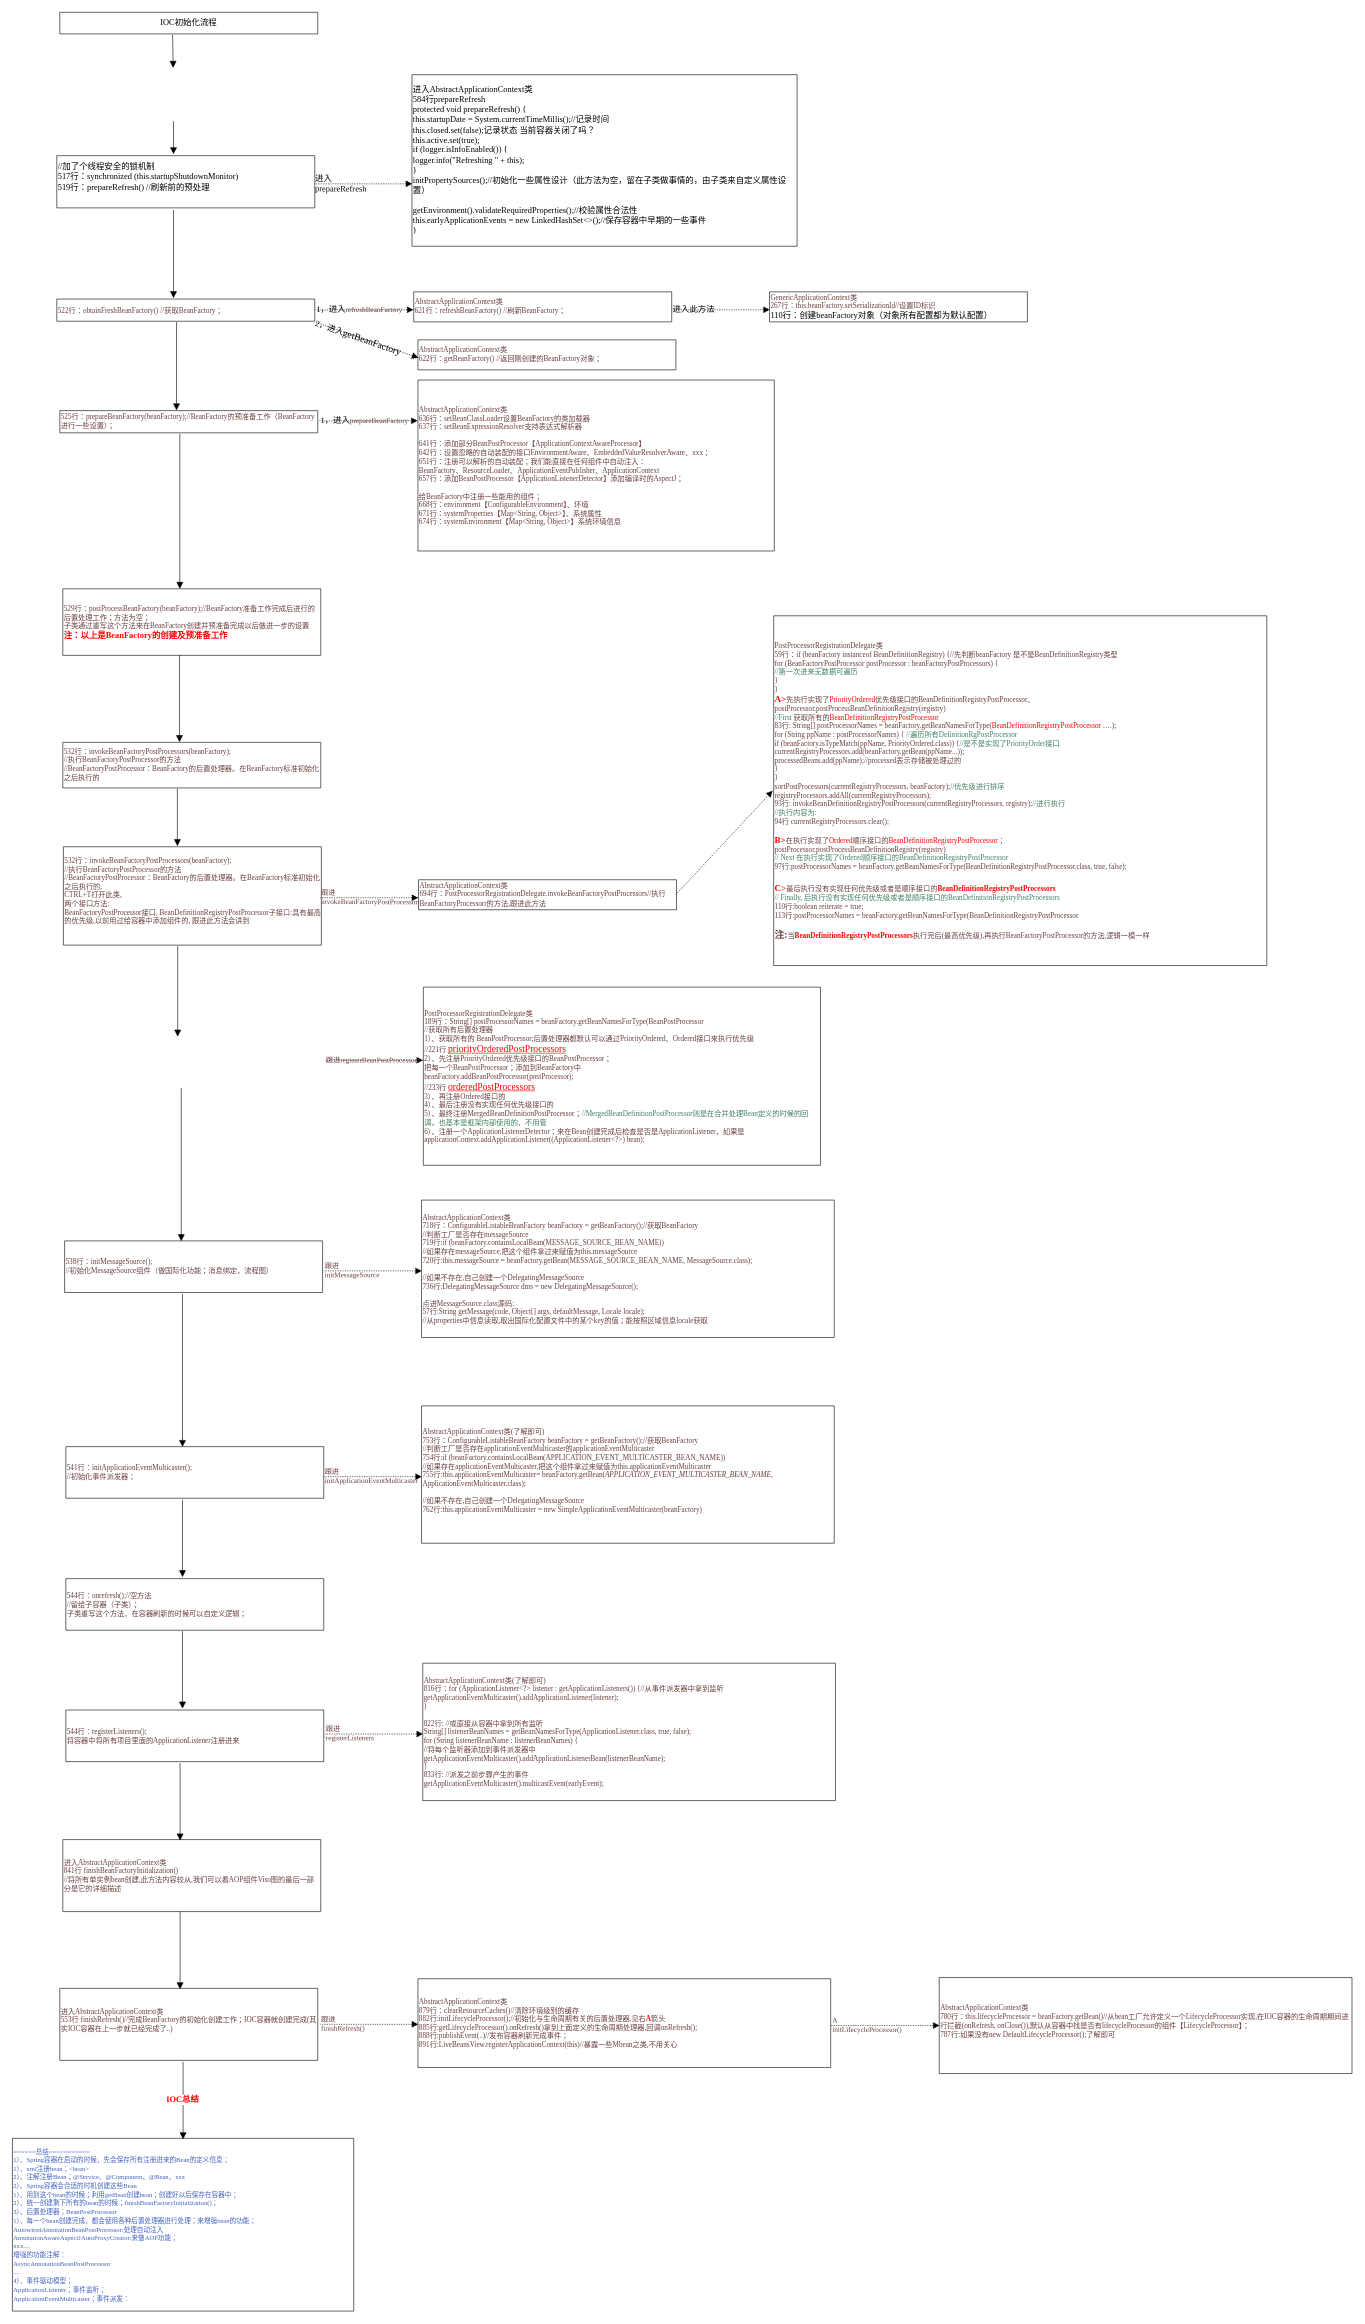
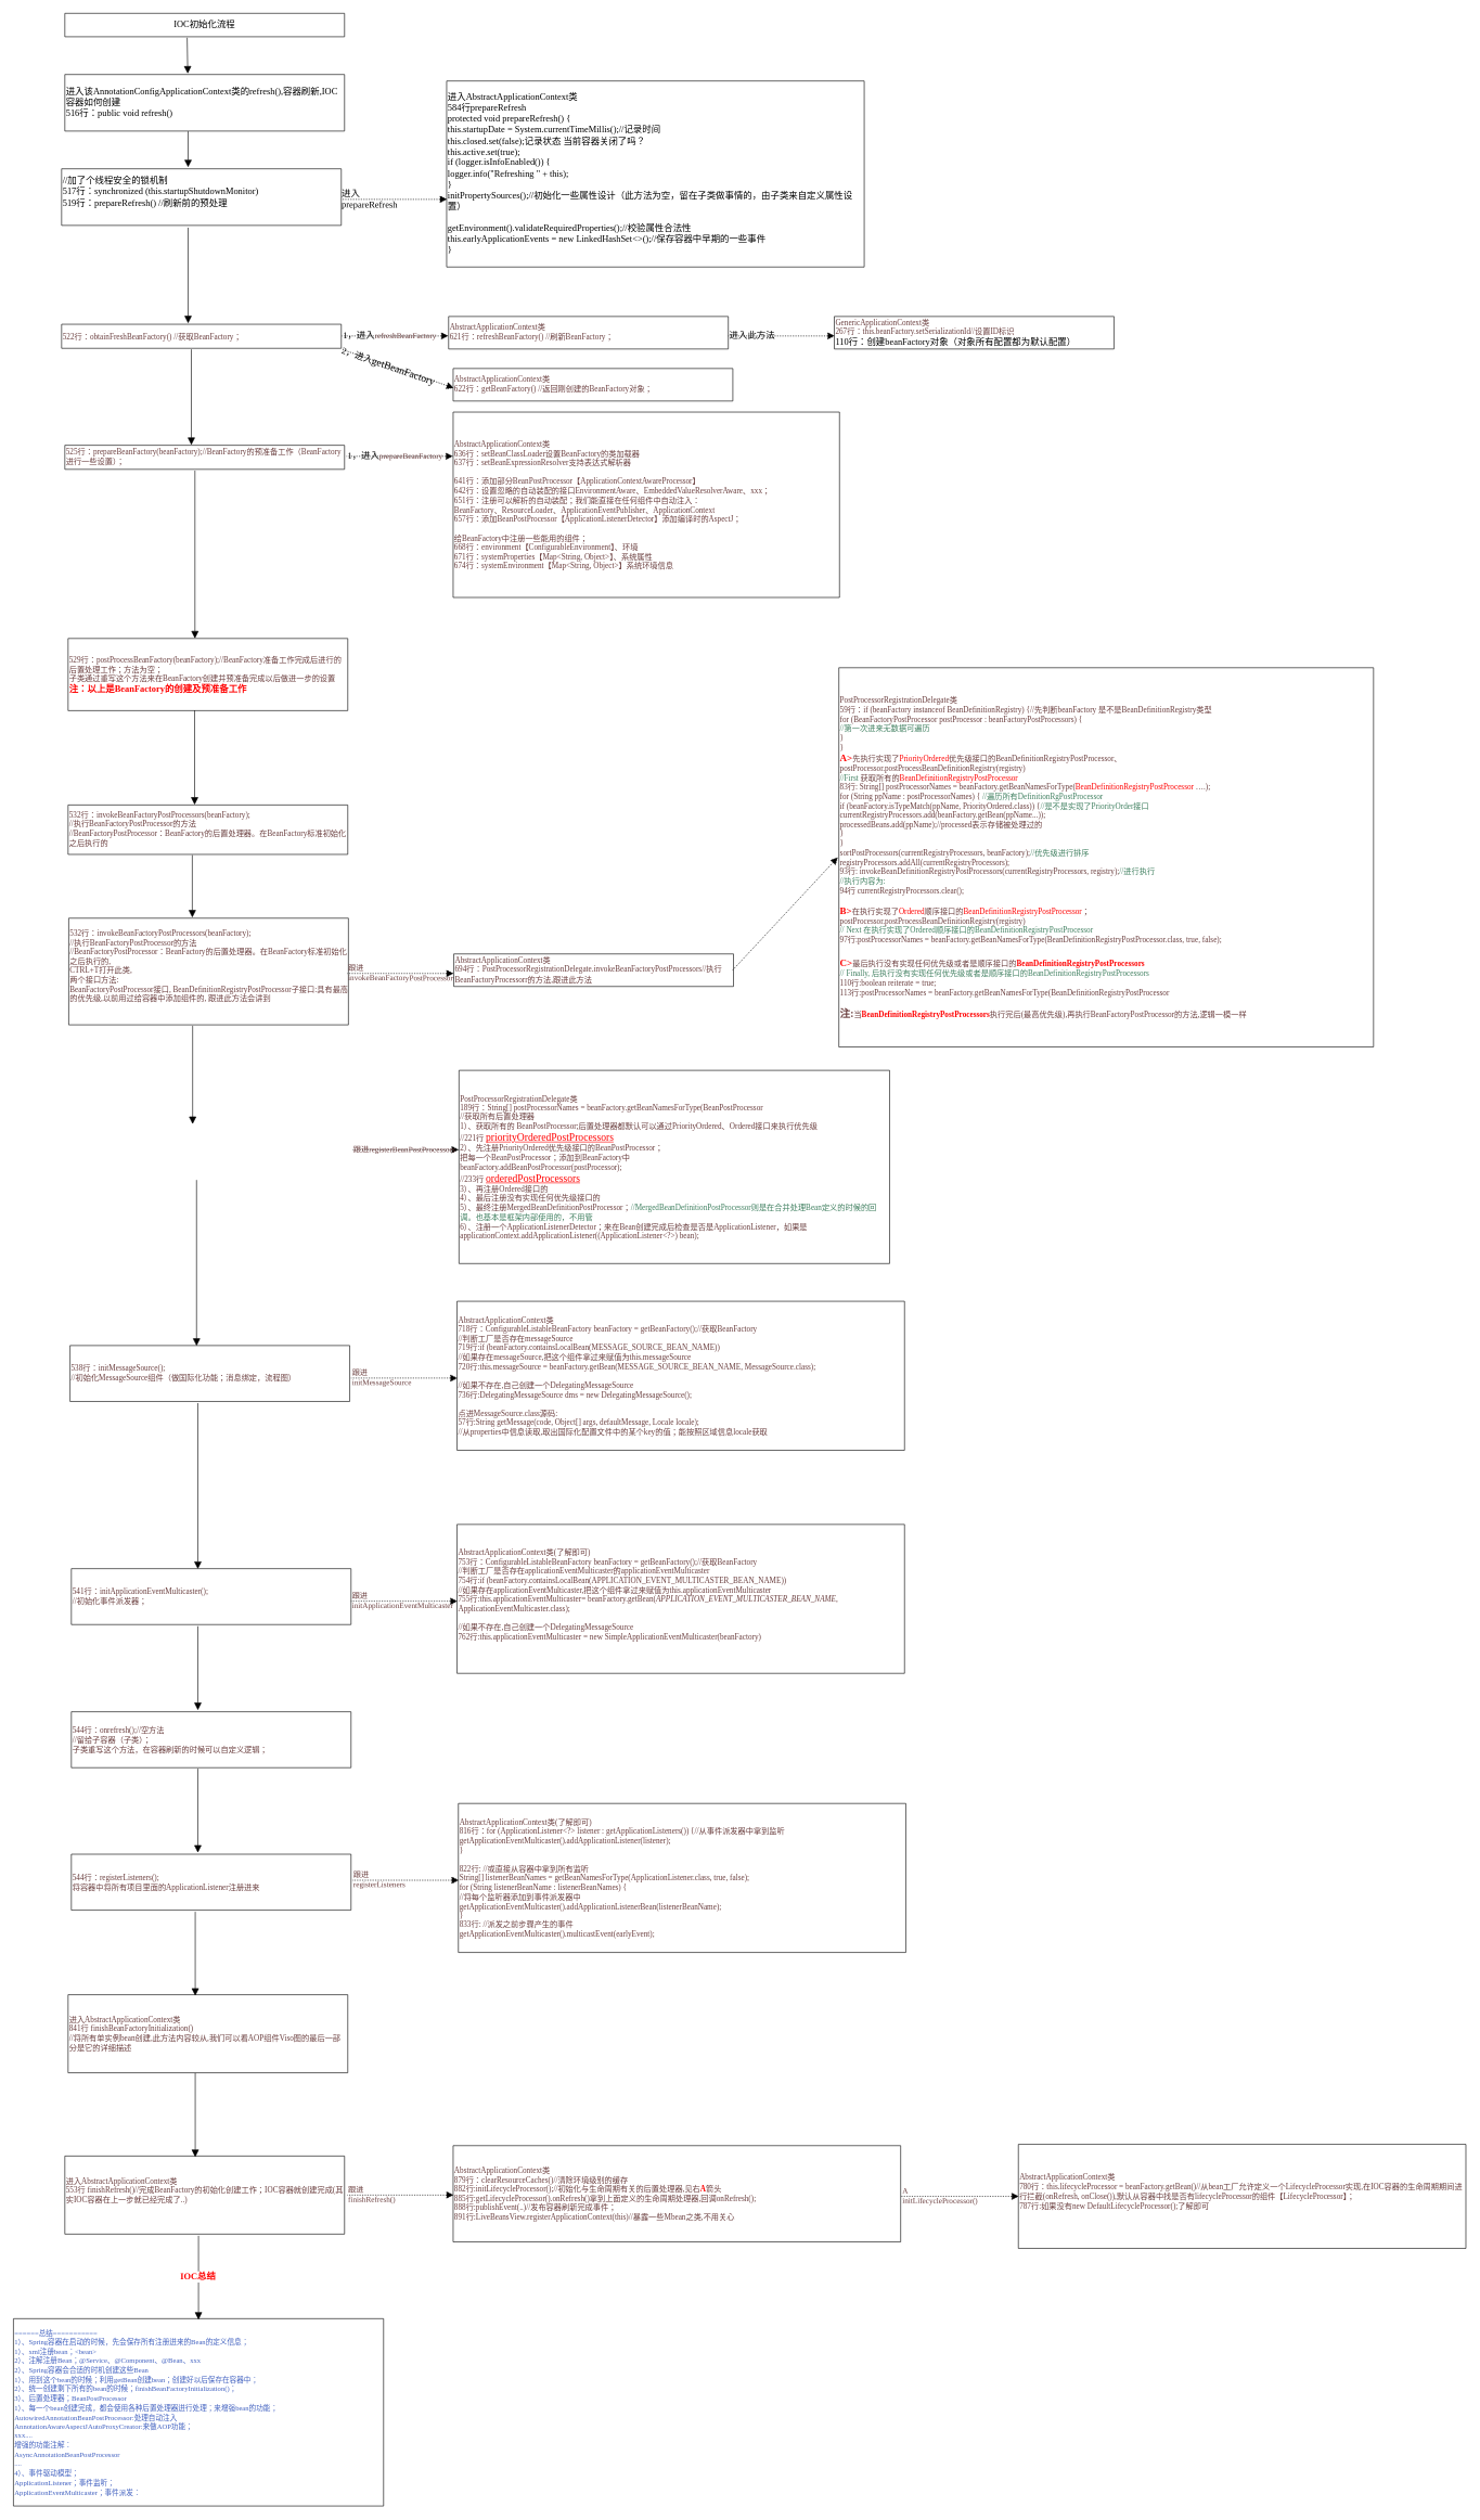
+ <mxCell id="2" value="&lt;p style=&quot;align:left;margin-left:0;margin-right:0;margin-top:0px;margin-bottom:0px;text-indent:0;valign:middle;direction:ltr;&quot;&gt;&lt;font style=&quot;font-size:14px;font-family:Consolas;color:#000000;direction:ltr;letter-spacing:0px;line-height:120%;opacity:1&quot;&gt;进入该&lt;/font&gt;&lt;font style=&quot;font-size:14px;font-family:Consolas;color:#000000;direction:ltr;letter-spacing:0px;line-height:120%;opacity:1&quot;&gt;AnnotationConfigApplicationContext&lt;/font&gt;&lt;font style=&quot;font-size:14px;font-family:Consolas;color:#000000;direction:ltr;letter-spacing:0px;line-height:120%;opacity:1&quot;&gt;类的&lt;/font&gt;&lt;font style=&quot;font-size:14px;font-family:Consolas;color:#000000;direction:ltr;letter-spacing:0px;line-height:120%;opacity:1&quot;&gt;refresh()&lt;/font&gt;&lt;font style=&quot;font-size:14px;font-family:Consolas;color:#000000;direction:ltr;letter-spacing:0px;line-height:120%;opacity:1&quot;&gt;,容器刷新,IOC容器如何创建&lt;br/&gt;&lt;/font&gt;&lt;/p&gt;&lt;p style=&quot;align:left;margin-left:0;margin-right:0;margin-top:0px;margin-bottom:0px;text-indent:0;valign:middle;direction:ltr;&quot;&gt;&lt;font style=&quot;font-size:14px;font-family:Consolas;color:#000000;direction:ltr;letter-spacing:0px;line-height:120%;opacity:1&quot;&gt;516行：&lt;/font&gt;&lt;font style=&quot;font-size:14px;font-family:Consolas;color:#000000;direction:ltr;letter-spacing:0px;line-height:120%;opacity:1&quot;&gt;public void refresh()&lt;/font&gt;&lt;font style=&quot;font-size:14px;font-family:Consolas;color:#000000;direction:ltr;letter-spacing:0px;line-height:120%;opacity:1&quot;&gt;&lt;br/&gt;&lt;/font&gt;&lt;/p&gt;" style="verticalAlign=middle;align=left;vsdxID=123;fillColor=#FFFFFF;gradientColor=none;shape=stencil(nZBLDoAgDERP0z3SIyjew0SURgSD+Lu9kMZoXLhwN9O+tukAlrNpJg1SzDH4QW/URgNYgZTkjA4UkwJUgGXng+6DX1zLfmoymdXo17xh5zmRJ6Q42BWCfc2oJfdAr+Yv+AP9Cb7OJ3H/2JG1HNGz/84klThPVCc=);labelBackgroundColor=none;rounded=0;html=1;whiteSpace=wrap;" parent="1" vertex="1"><mxGeometry x="99" y="114" width="430" height="87" as="geometry" /></mxCell>
